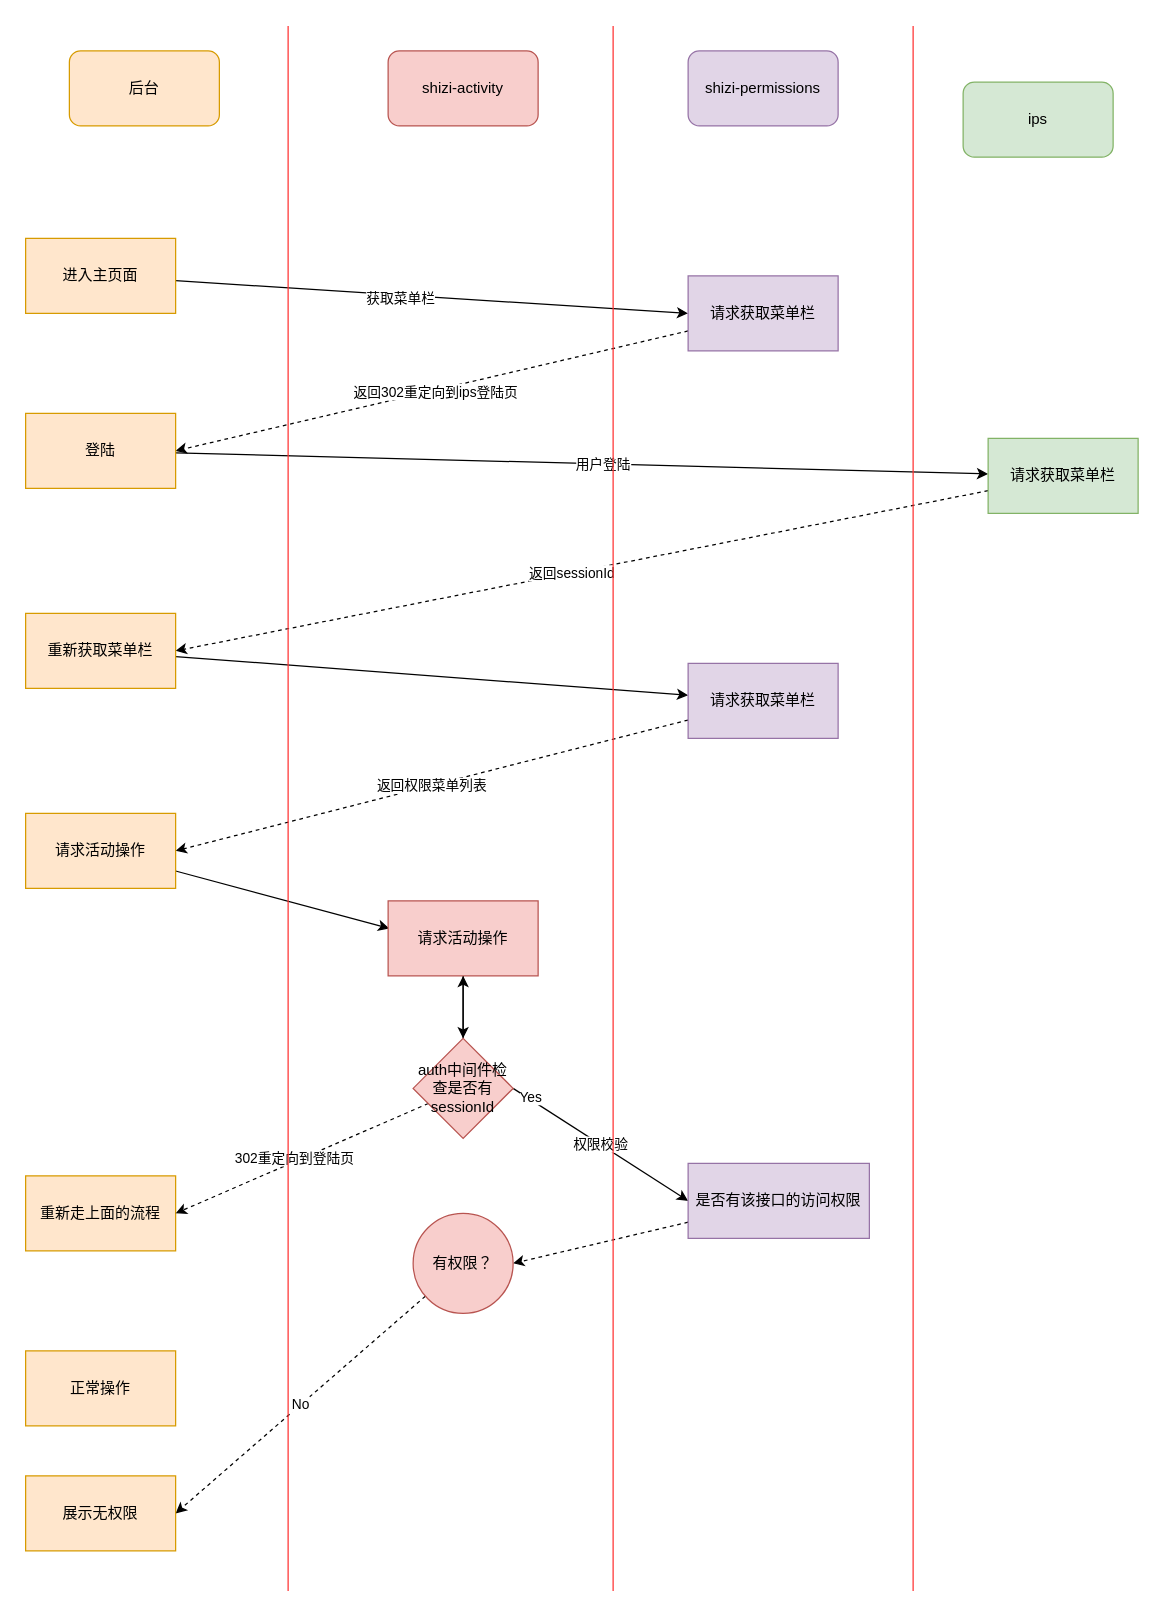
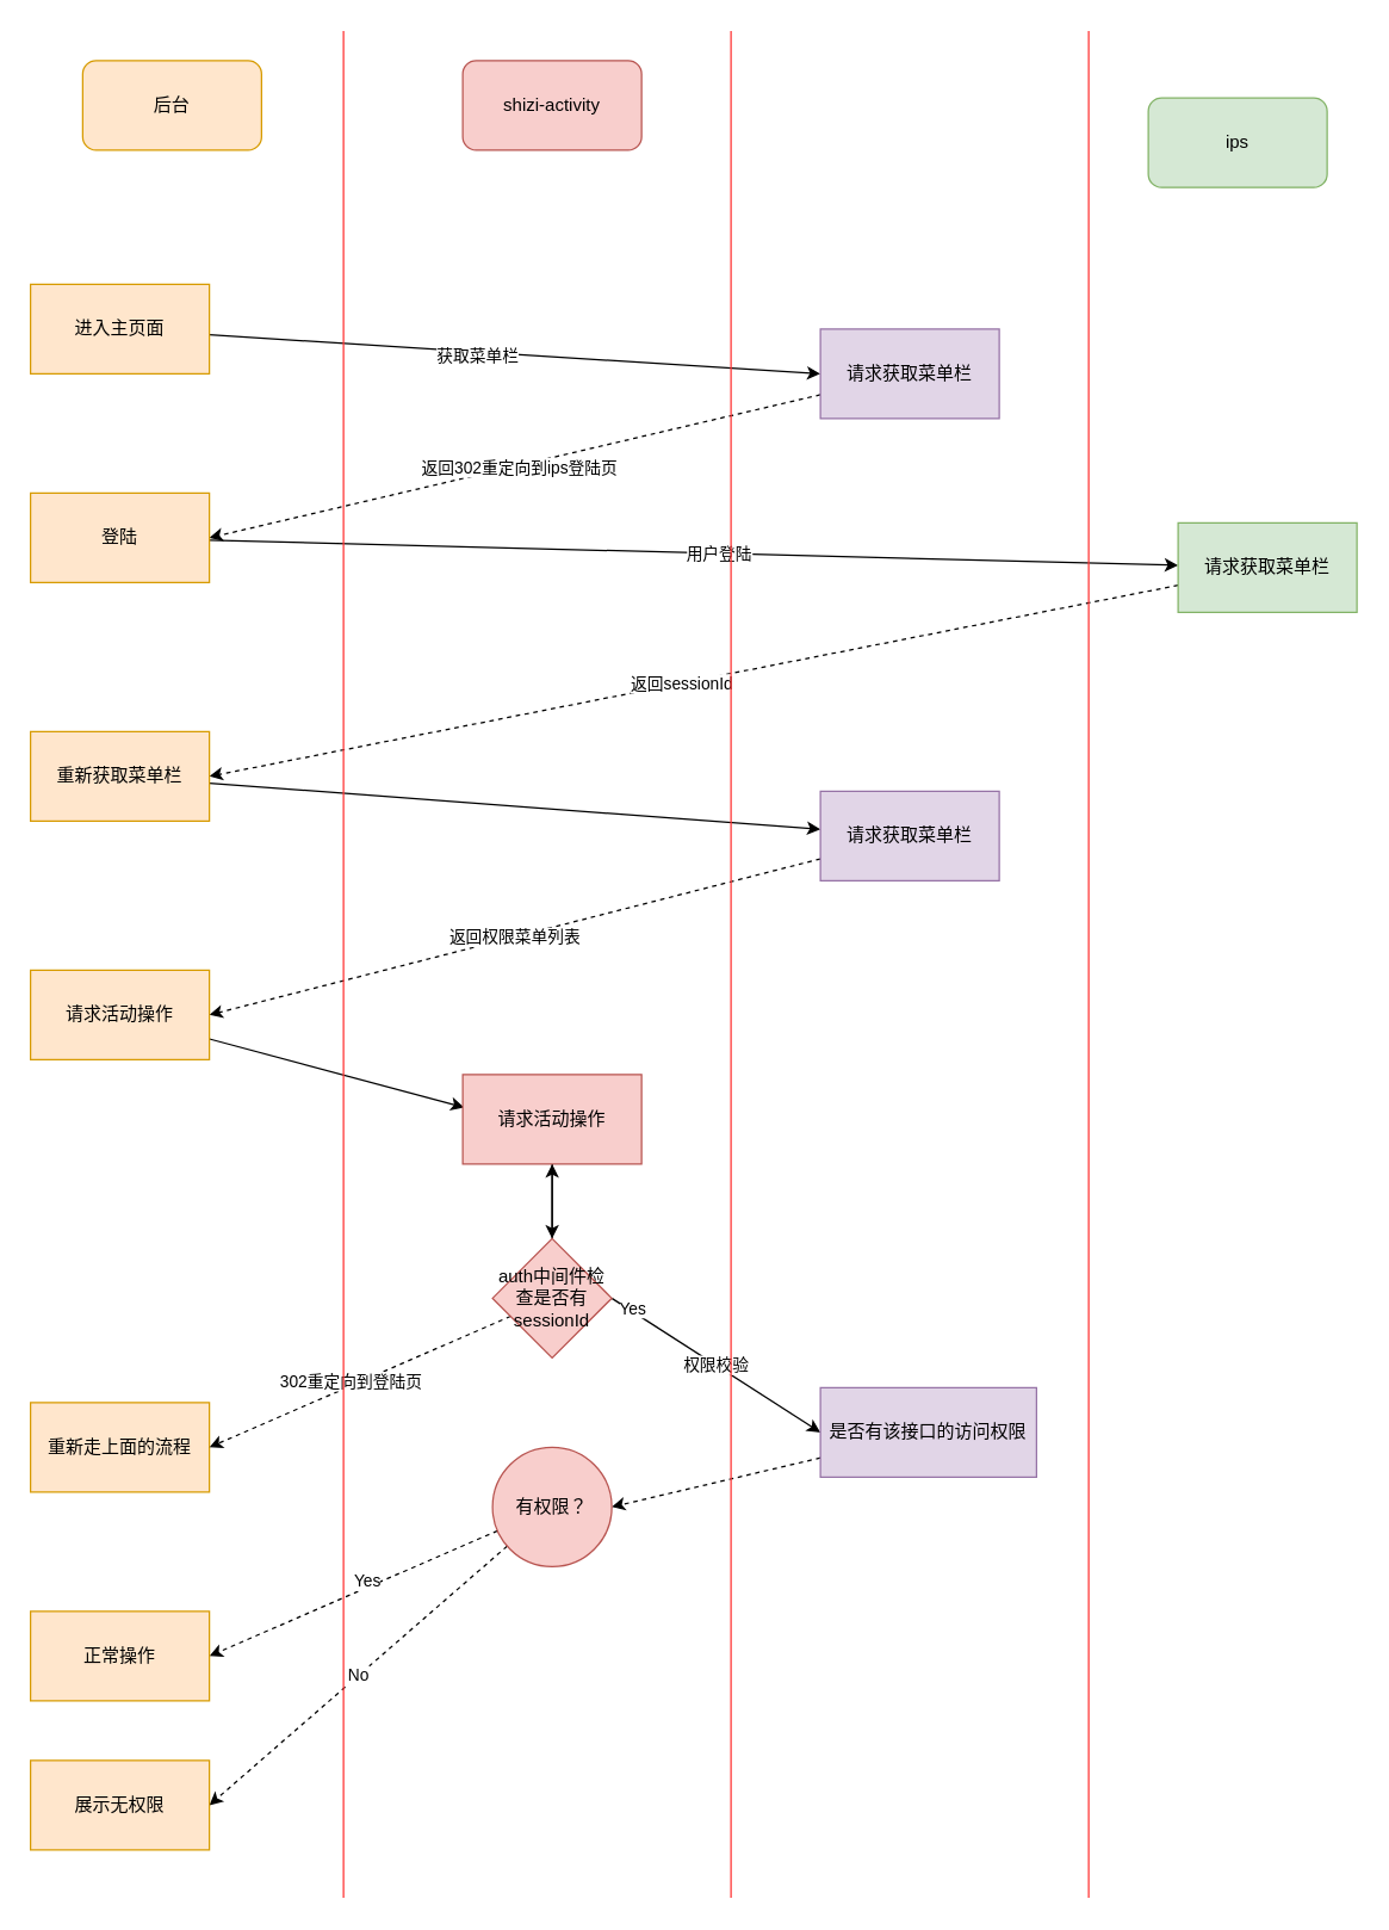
- <mxCell id="4" value="shizi-permissions" style="rounded=1;whiteSpace=wrap;html=1;fillColor=#e1d5e7;strokeColor=#9673a6;" vertex="1" parent="1"><mxGeometry x="550" y="40" width="120" height="60" as="geometry" /></mxCell>
+ <mxCell id="31" style="edgeStyle=none;rounded=0;orthogonalLoop=1;jettySize=auto;html=1;entryX=1;entryY=0.5;entryDx=0;entryDy=0;dashed=1;" edge="1" parent="1" source="34" target="39"><mxGeometry relative="1" as="geometry" /></mxCell>
+ <mxCell id="32" value="Yes" style="edgeLabel;html=1;align=center;verticalAlign=middle;resizable=0;points=[];" vertex="1" connectable="0" parent="31"><mxGeometry x="-0.116" y="-4" relative="1" as="geometry"><mxPoint x="-1" as="offset" /></mxGeometry></mxCell>
